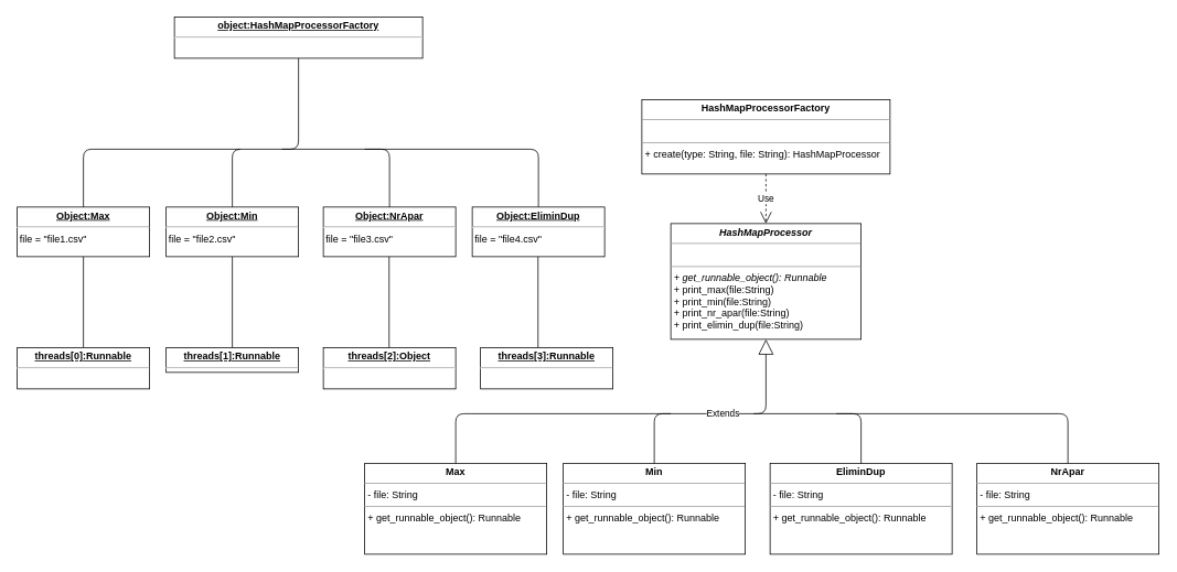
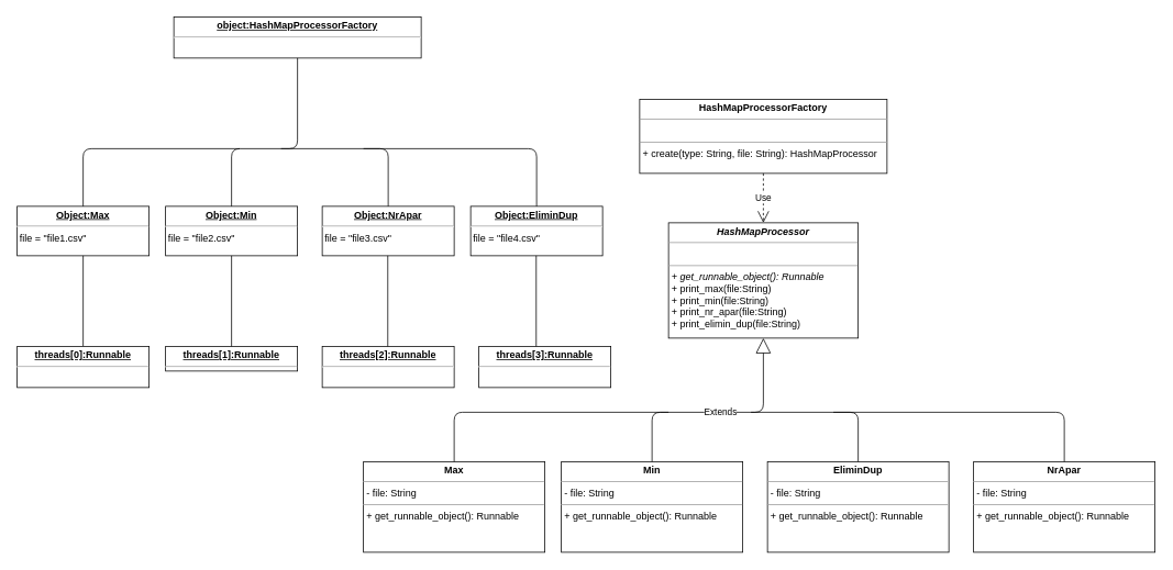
- <mxCell id="25" value="&lt;p style=&quot;margin: 0px ; margin-top: 4px ; text-align: center ; text-decoration: underline&quot;&gt;&lt;b&gt;threads[2]:Object&lt;/b&gt;&lt;/p&gt;&lt;hr&gt;&lt;p style=&quot;margin: 0px ; margin-left: 8px&quot;&gt;&lt;br&gt;&lt;/p&gt;" style="verticalAlign=top;align=left;overflow=fill;fontSize=12;fontFamily=Helvetica;html=1;" vertex="1" parent="1"><mxGeometry x="390" y="420" width="160" height="50" as="geometry" /></mxCell>
+ <mxCell id="25" value="&lt;p style=&quot;margin: 0px ; margin-top: 4px ; text-align: center ; text-decoration: underline&quot;&gt;&lt;b&gt;threads[2]:Runnable&lt;/b&gt;&lt;/p&gt;&lt;hr&gt;&lt;p style=&quot;margin: 0px ; margin-left: 8px&quot;&gt;&lt;br&gt;&lt;/p&gt;" style="verticalAlign=top;align=left;overflow=fill;fontSize=12;fontFamily=Helvetica;html=1;" vertex="1" parent="1"><mxGeometry x="390" y="420" width="160" height="50" as="geometry" /></mxCell>
